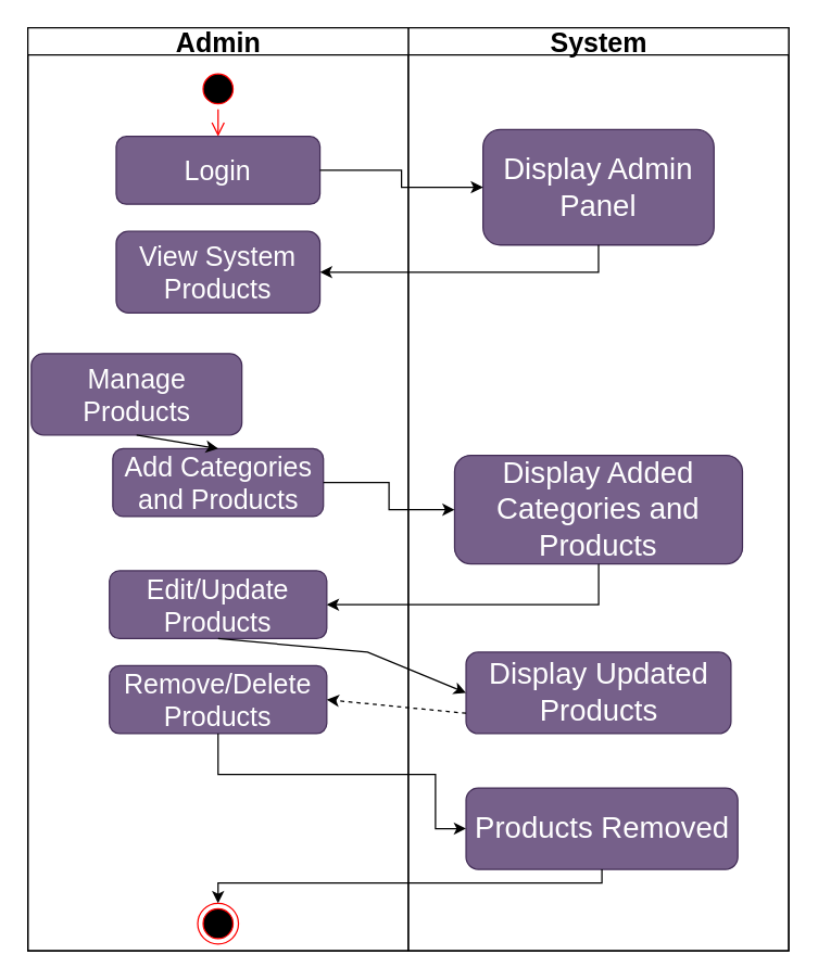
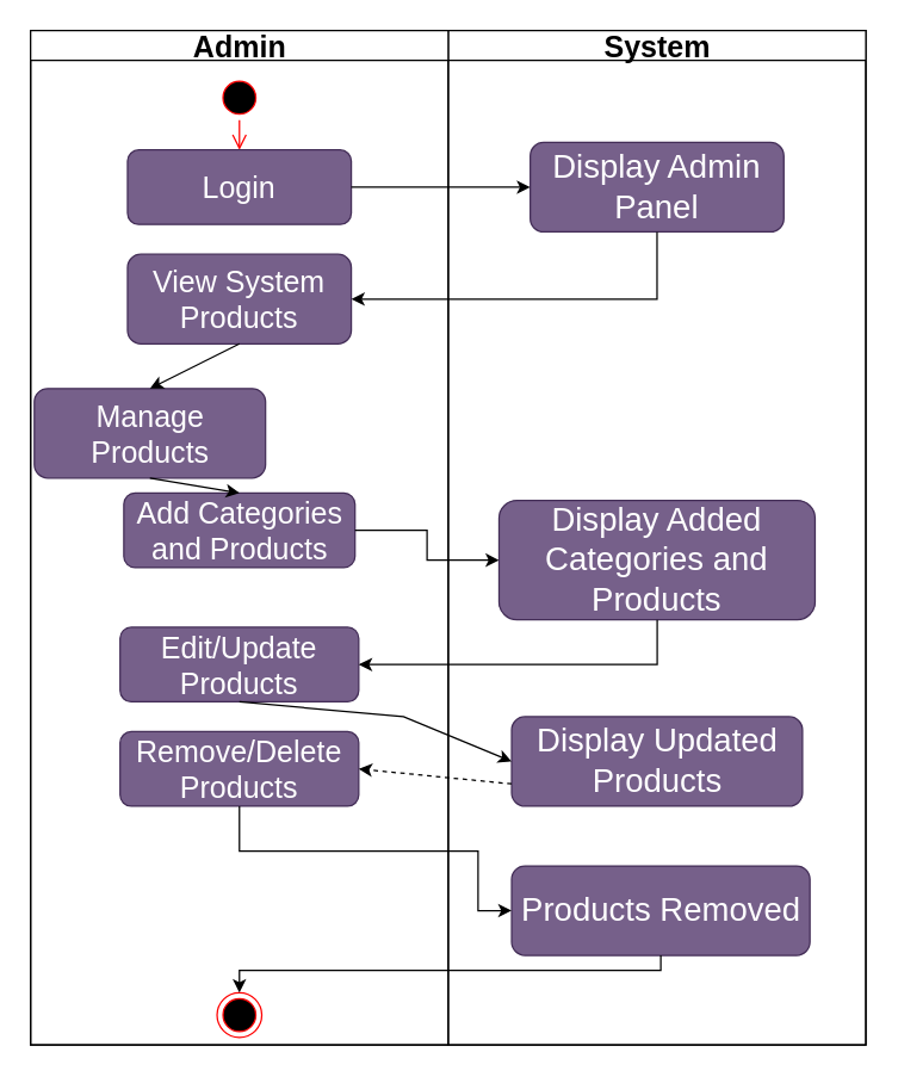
- <mxCell id="4" value="Display Admin Panel" style="rounded=1;whiteSpace=wrap;html=1;fontSize=22;fillColor=#76608a;fontColor=#ffffff;strokeColor=#432D57;" vertex="1" parent="3"><mxGeometry x="55" y="75" width="170" height="85" as="geometry" /></mxCell>
+ <mxCell id="4" value="Display Admin Panel" style="rounded=1;whiteSpace=wrap;html=1;fontSize=22;fillColor=#76608a;fontColor=#ffffff;strokeColor=#432D57;" vertex="1" parent="3"><mxGeometry x="55" y="75" width="170" height="60" as="geometry" /></mxCell>
+ <mxCell id="14" value="" style="endArrow=classic;html=1;exitX=0.5;exitY=1;exitDx=0;exitDy=0;entryX=0.5;entryY=0;entryDx=0;entryDy=0;" edge="1" parent="8" source="12" target="13"><mxGeometry width="50" height="50" relative="1" as="geometry"><mxPoint x="170" y="330" as="sourcePoint" /><mxPoint x="220" y="280" as="targetPoint" /></mxGeometry></mxCell>
